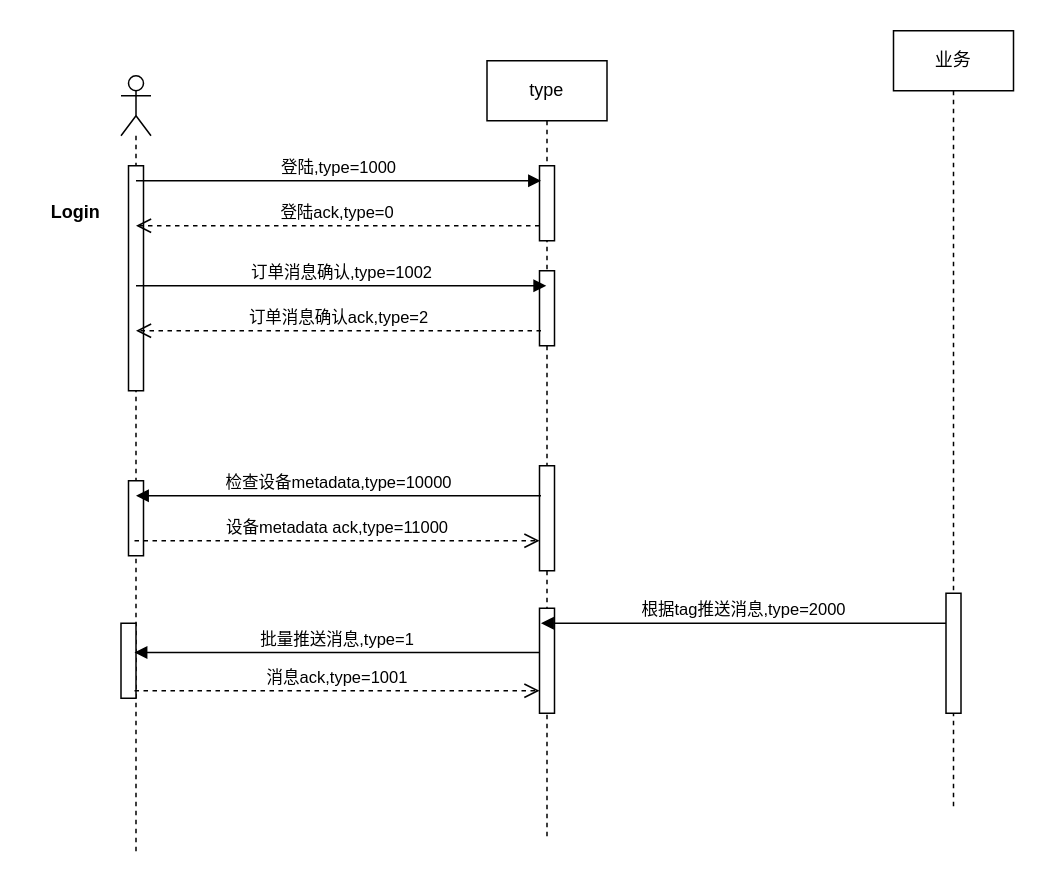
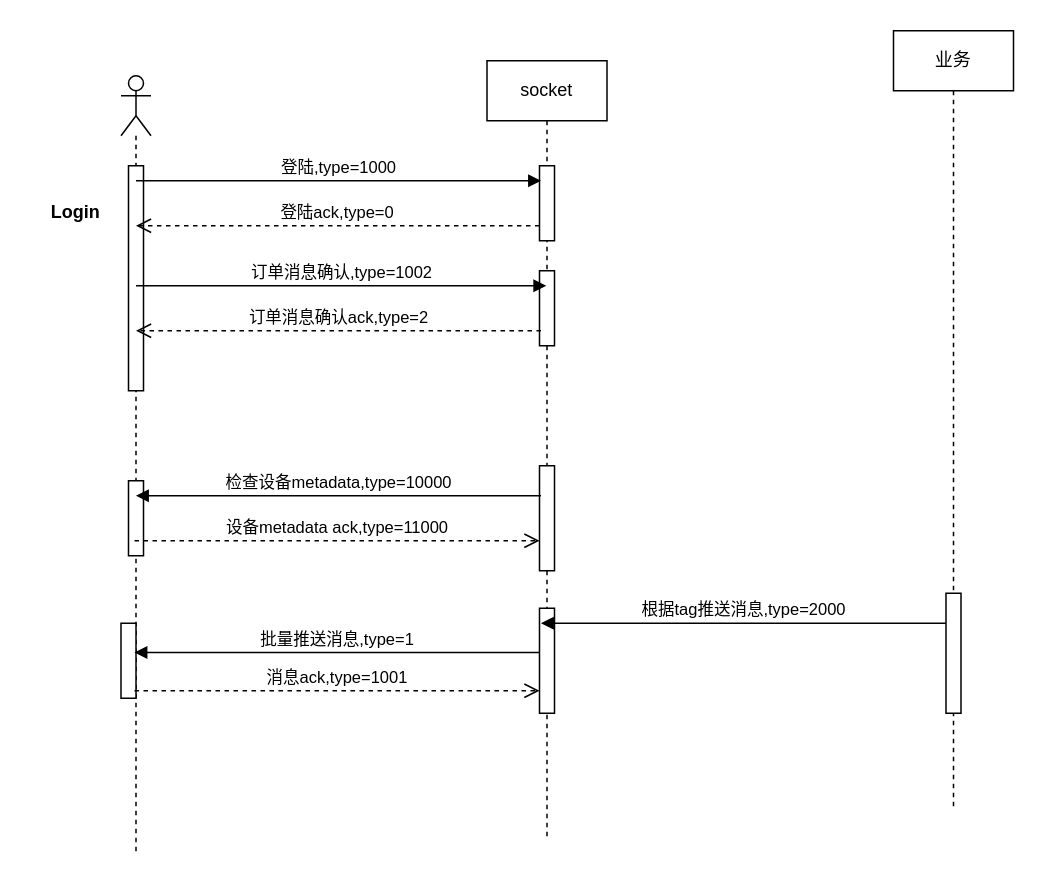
- <mxCell id="2" value="type" style="shape=umlLifeline;perimeter=lifelinePerimeter;whiteSpace=wrap;html=1;container=1;collapsible=0;recursiveResize=0;outlineConnect=0;" parent="1" vertex="1"><mxGeometry x="324" y="40" width="80" height="520" as="geometry" /></mxCell>
+ <mxCell id="2" value="socket" style="shape=umlLifeline;perimeter=lifelinePerimeter;whiteSpace=wrap;html=1;container=1;collapsible=0;recursiveResize=0;outlineConnect=0;" parent="1" vertex="1"><mxGeometry x="324" y="40" width="80" height="520" as="geometry" /></mxCell>
